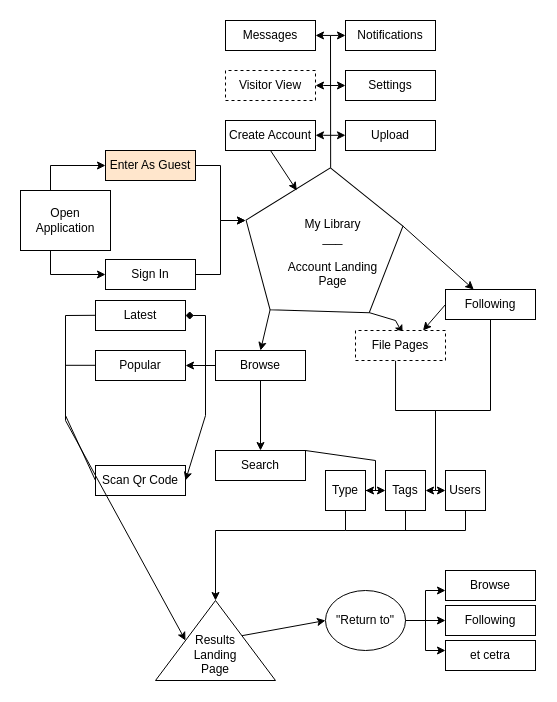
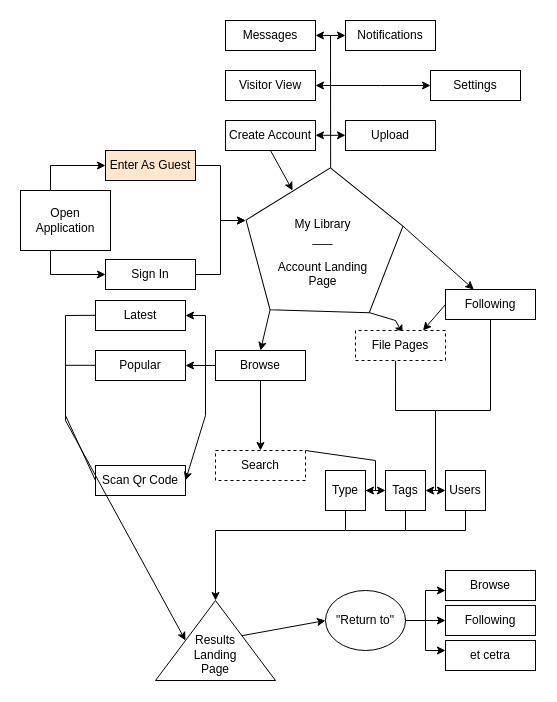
- <mxCell id="14" value="Visitor View" style="rounded=0;whiteSpace=wrap;html=1;flipH=1;direction=west;dashed=1;" parent="1" vertex="1"><mxGeometry x="225" y="70" width="90" height="30" as="geometry" /></mxCell>
+ <mxCell id="14" value="Visitor View" style="rounded=0;whiteSpace=wrap;html=1;flipH=1;direction=west;" parent="1" vertex="1"><mxGeometry x="225" y="70" width="90" height="30" as="geometry" /></mxCell>
- <mxCell id="12" value="Settings" style="rounded=0;whiteSpace=wrap;html=1;flipH=1;direction=west;" parent="1" vertex="1"><mxGeometry x="345" y="70" width="90" height="30" as="geometry" /></mxCell>
+ <mxCell id="12" value="Settings" style="rounded=0;whiteSpace=wrap;html=1;flipH=1;direction=west;" parent="1" vertex="1"><mxGeometry x="430" y="70" width="90" height="30" as="geometry" /></mxCell>
- <mxCell id="22" value="&lt;div&gt;&lt;br&gt;&lt;/div&gt;&lt;div&gt;My Library&lt;/div&gt;&lt;div&gt;___&lt;/div&gt;&lt;div&gt;&lt;br&gt;&lt;/div&gt;&lt;div&gt;Account Landing&lt;/div&gt;&lt;div&gt;Page&lt;/div&gt;" style="text;html=1;strokeColor=none;fillColor=none;align=center;verticalAlign=middle;whiteSpace=wrap;rounded=0;" parent="1" vertex="1"><mxGeometry x="275" y="190" width="115" height="110" as="geometry" /></mxCell>
+ <mxCell id="22" value="&lt;div&gt;&lt;br&gt;&lt;/div&gt;&lt;div&gt;My Library&lt;/div&gt;&lt;div&gt;___&lt;/div&gt;&lt;div&gt;&lt;br&gt;&lt;/div&gt;&lt;div&gt;Account Landing&lt;/div&gt;&lt;div&gt;Page&lt;/div&gt;" style="text;html=1;strokeColor=none;fillColor=none;align=center;verticalAlign=middle;whiteSpace=wrap;rounded=0;" parent="1" vertex="1"><mxGeometry x="265" y="190" width="115" height="110" as="geometry" /></mxCell>
- <mxCell id="30" value="" style="endArrow=diamond;startArrow=classic;html=1;rounded=0;entryX=1;entryY=0.5;entryDx=0;entryDy=0;exitX=1;exitY=0.5;exitDx=0;exitDy=0;" parent="1" source="29" target="27" edge="1"><mxGeometry width="50" height="50" relative="1" as="geometry"><mxPoint x="185" y="400" as="sourcePoint" /><mxPoint x="235" y="350" as="targetPoint" /><Array as="points"><mxPoint x="205" y="415" /><mxPoint x="205" y="315" /></Array></mxGeometry></mxCell>
+ <mxCell id="30" value="" style="endArrow=classic;startArrow=classic;html=1;rounded=0;entryX=1;entryY=0.5;entryDx=0;entryDy=0;exitX=1;exitY=0.5;exitDx=0;exitDy=0;" parent="1" source="29" target="27" edge="1"><mxGeometry width="50" height="50" relative="1" as="geometry"><mxPoint x="185" y="400" as="sourcePoint" /><mxPoint x="235" y="350" as="targetPoint" /><Array as="points"><mxPoint x="205" y="415" /><mxPoint x="205" y="315" /></Array></mxGeometry></mxCell>
- <mxCell id="47" value="Search" style="rounded=0;whiteSpace=wrap;html=1;" parent="1" vertex="1"><mxGeometry x="215" y="450" width="90" height="30" as="geometry" /></mxCell>
+ <mxCell id="47" value="Search" style="rounded=0;whiteSpace=wrap;html=1;dashed=1;" parent="1" vertex="1"><mxGeometry x="215" y="450" width="90" height="30" as="geometry" /></mxCell>
